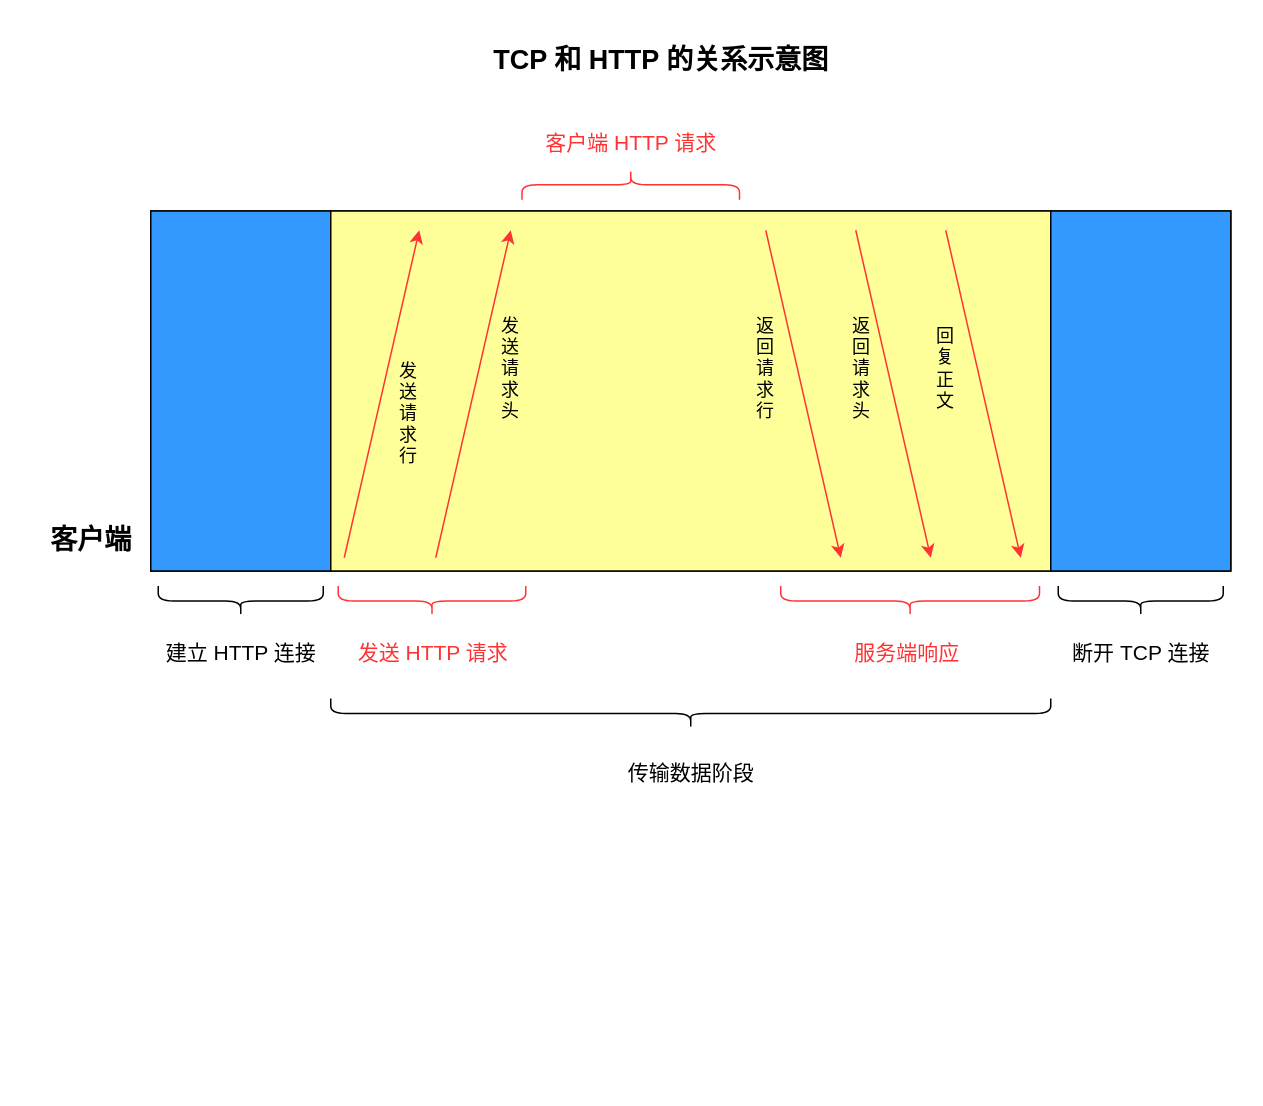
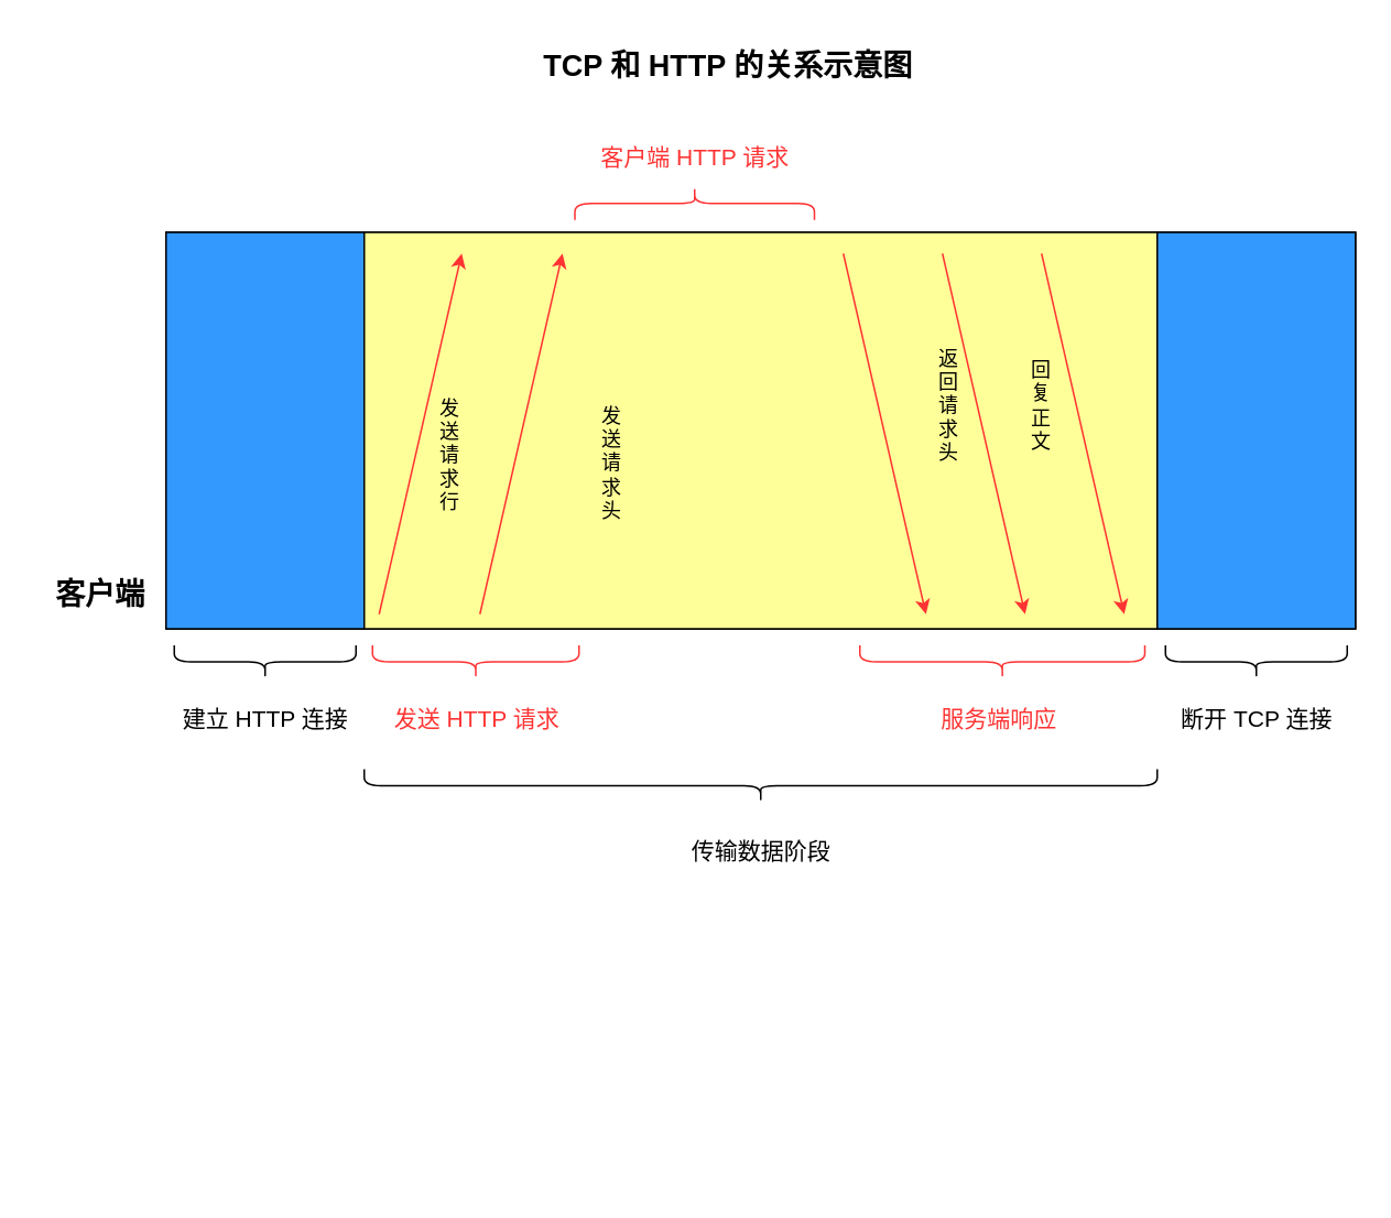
- <mxCell id="14" value="发&lt;div&gt;送&lt;/div&gt;&lt;div&gt;请&lt;/div&gt;&lt;div&gt;求&lt;/div&gt;&lt;div&gt;头&lt;/div&gt;" style="text;html=1;align=center;verticalAlign=middle;whiteSpace=wrap;rounded=0;" vertex="1" parent="1"><mxGeometry x="310" y="200" width="60" height="90" as="geometry" /></mxCell>
+ <mxCell id="14" value="发&lt;div&gt;送&lt;/div&gt;&lt;div&gt;请&lt;/div&gt;&lt;div&gt;求&lt;/div&gt;&lt;div&gt;头&lt;/div&gt;" style="text;html=1;align=center;verticalAlign=middle;whiteSpace=wrap;rounded=0;" vertex="1" parent="1"><mxGeometry x="340" y="235" width="60" height="90" as="geometry" /></mxCell>
- <mxCell id="20" value="&lt;span style=&quot;background-color: transparent;&quot;&gt;&lt;font color=&quot;#000000&quot;&gt;返&lt;/font&gt;&lt;/span&gt;&lt;div&gt;&lt;span style=&quot;background-color: transparent;&quot;&gt;&lt;font color=&quot;#000000&quot;&gt;回&lt;/font&gt;&lt;/span&gt;&lt;div&gt;&lt;span style=&quot;background-color: transparent;&quot;&gt;请&lt;/span&gt;&lt;div&gt;求&lt;/div&gt;&lt;div&gt;行&lt;/div&gt;&lt;/div&gt;&lt;/div&gt;" style="text;html=1;align=center;verticalAlign=middle;whiteSpace=wrap;rounded=0;" vertex="1" parent="1"><mxGeometry x="480" y="200" width="60" height="90" as="geometry" /></mxCell>
